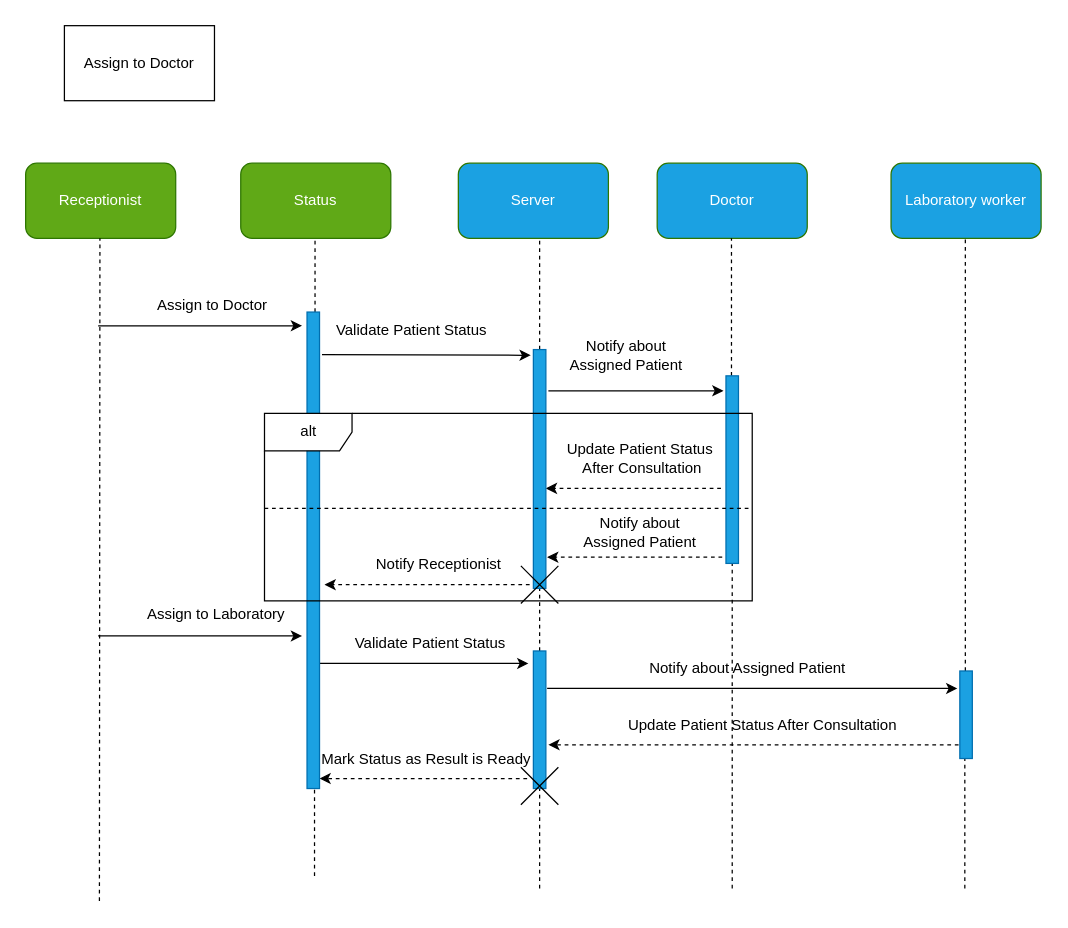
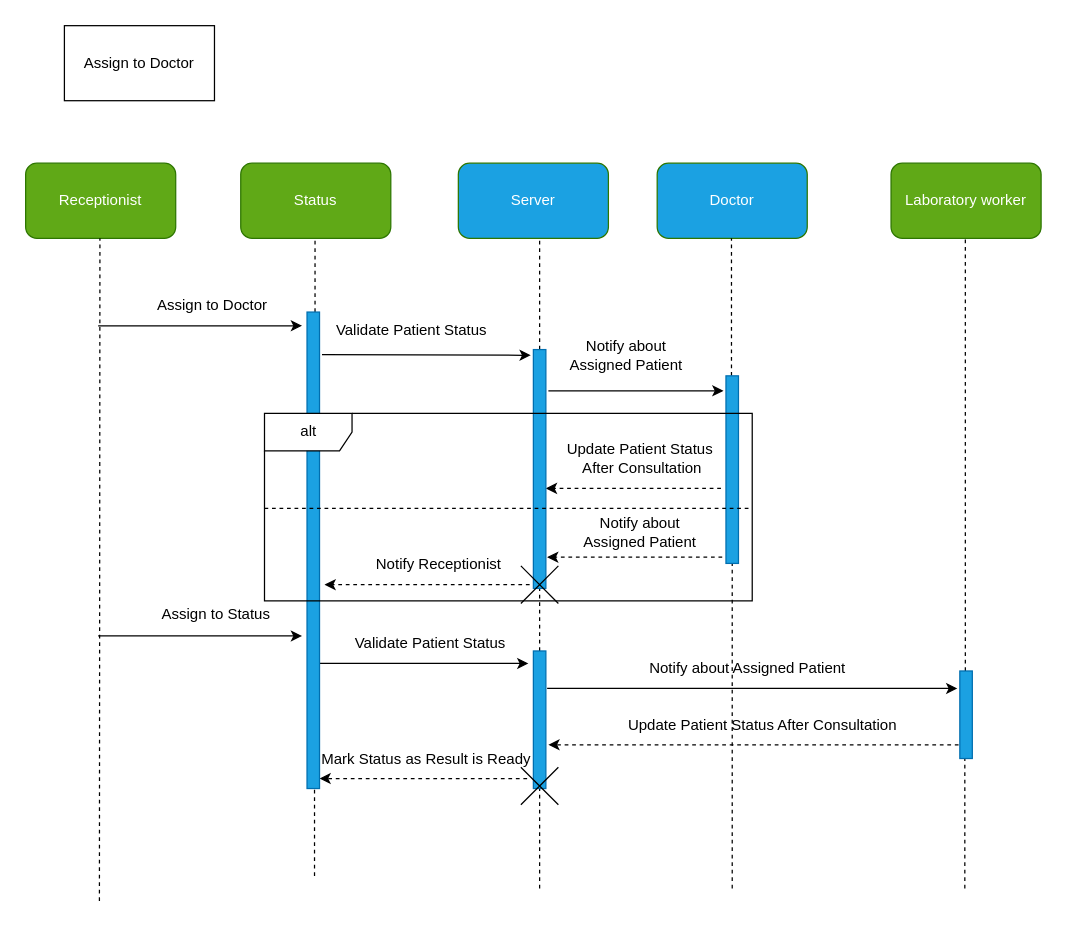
- <mxCell id="6" value="Laboratory worker" style="rounded=1;whiteSpace=wrap;html=1;fillColor=#1ba1e2;fontColor=#ffffff;strokeColor=#2D7600;" parent="1" vertex="1"><mxGeometry x="712" y="130" width="120" height="60" as="geometry" /></mxCell>
+ <mxCell id="6" value="Laboratory worker" style="rounded=1;whiteSpace=wrap;html=1;fillColor=#60a917;fontColor=#ffffff;strokeColor=#2D7600;" parent="1" vertex="1"><mxGeometry x="712" y="130" width="120" height="60" as="geometry" /></mxCell>
- <mxCell id="22" value="Assign to Laboratory" style="text;html=1;align=center;verticalAlign=middle;resizable=0;points=[];autosize=1;strokeColor=none;fillColor=none;" parent="1" vertex="1"><mxGeometry x="107" y="476" width="130" height="30" as="geometry" /></mxCell>
+ <mxCell id="22" value="Assign to Status" style="text;html=1;align=center;verticalAlign=middle;resizable=0;points=[];autosize=1;strokeColor=none;fillColor=none;" parent="1" vertex="1"><mxGeometry x="107" y="476" width="130" height="30" as="geometry" /></mxCell>
